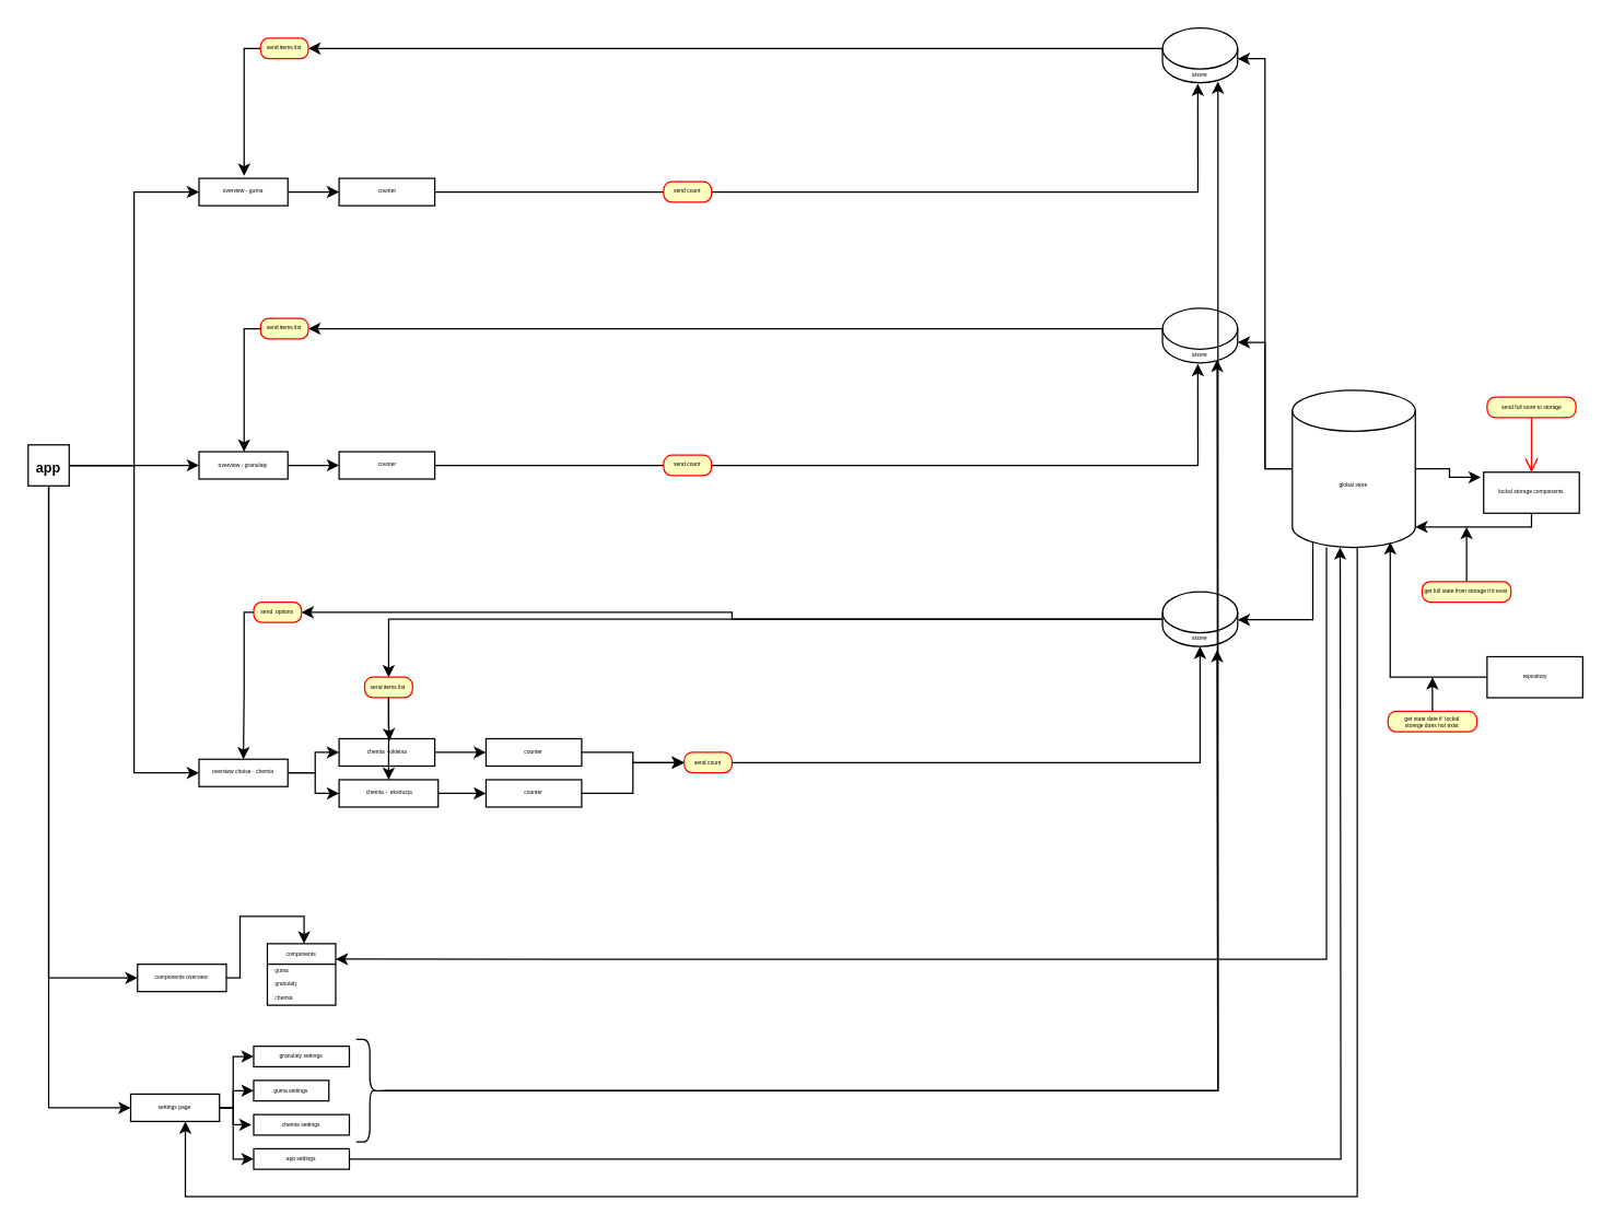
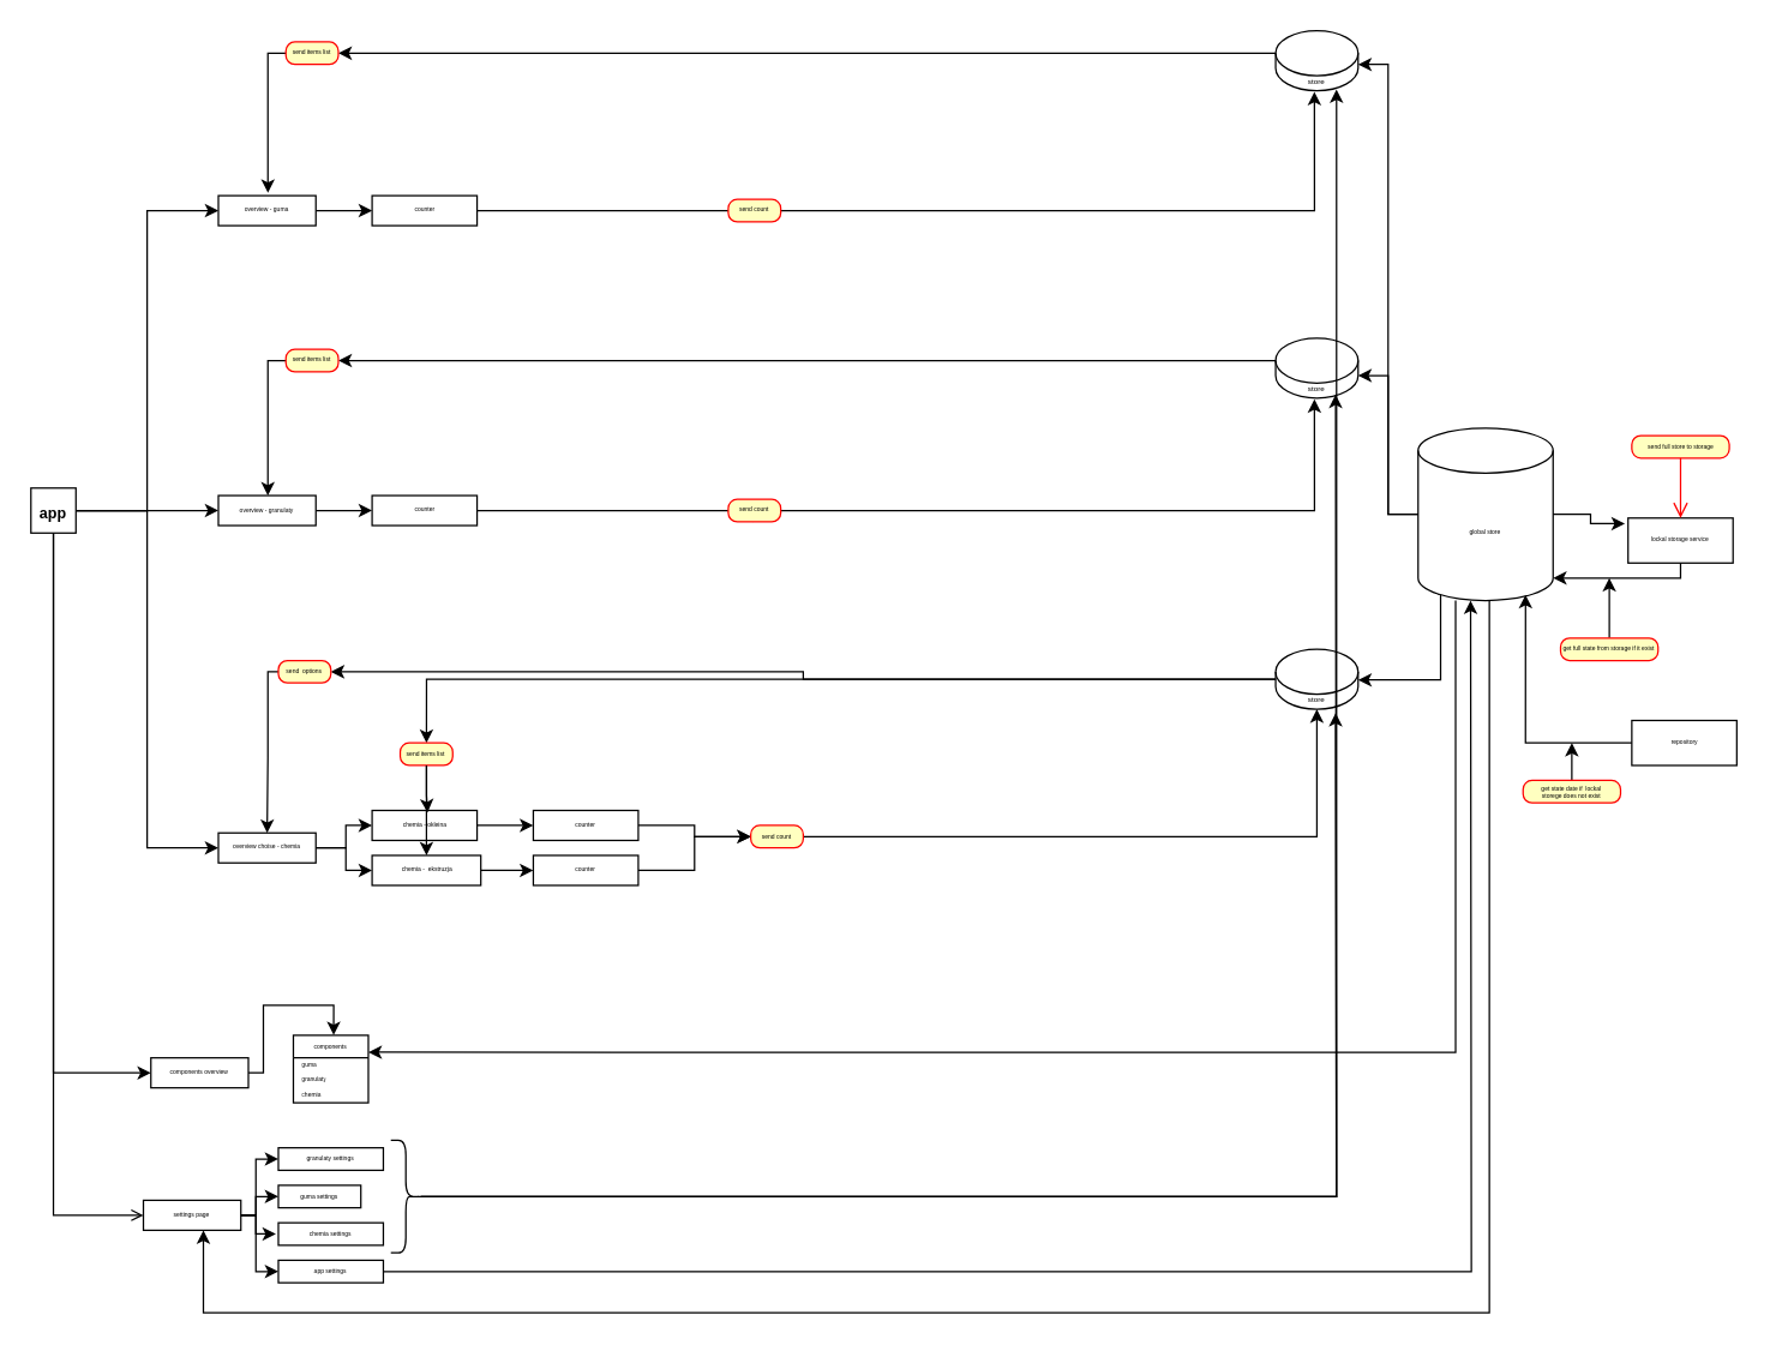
- <mxCell id="60" value="lockal storage components" style="rounded=0;whiteSpace=wrap;html=1;fontSize=4;" vertex="1" parent="1"><mxGeometry x="1085" y="345" width="70" height="30" as="geometry" /></mxCell>
+ <mxCell id="60" value="lockal storage service" style="rounded=0;whiteSpace=wrap;html=1;fontSize=4;" vertex="1" parent="1"><mxGeometry x="1085" y="345" width="70" height="30" as="geometry" /></mxCell>
- <mxCell id="6" style="edgeStyle=orthogonalEdgeStyle;rounded=0;orthogonalLoop=1;jettySize=auto;html=1;entryX=0;entryY=0.5;entryDx=0;entryDy=0;" edge="1" parent="1" source="7" target="73"><mxGeometry relative="1" as="geometry"><Array as="points"><mxPoint x="35" y="810" /></Array></mxGeometry></mxCell>
+ <mxCell id="6" style="edgeStyle=orthogonalEdgeStyle;rounded=0;orthogonalLoop=1;jettySize=auto;html=1;entryX=0;entryY=0.5;entryDx=0;entryDy=0;endArrow=open;" edge="1" parent="1" source="7" target="73"><mxGeometry relative="1" as="geometry"><Array as="points"><mxPoint x="35" y="810" /></Array></mxGeometry></mxCell>
